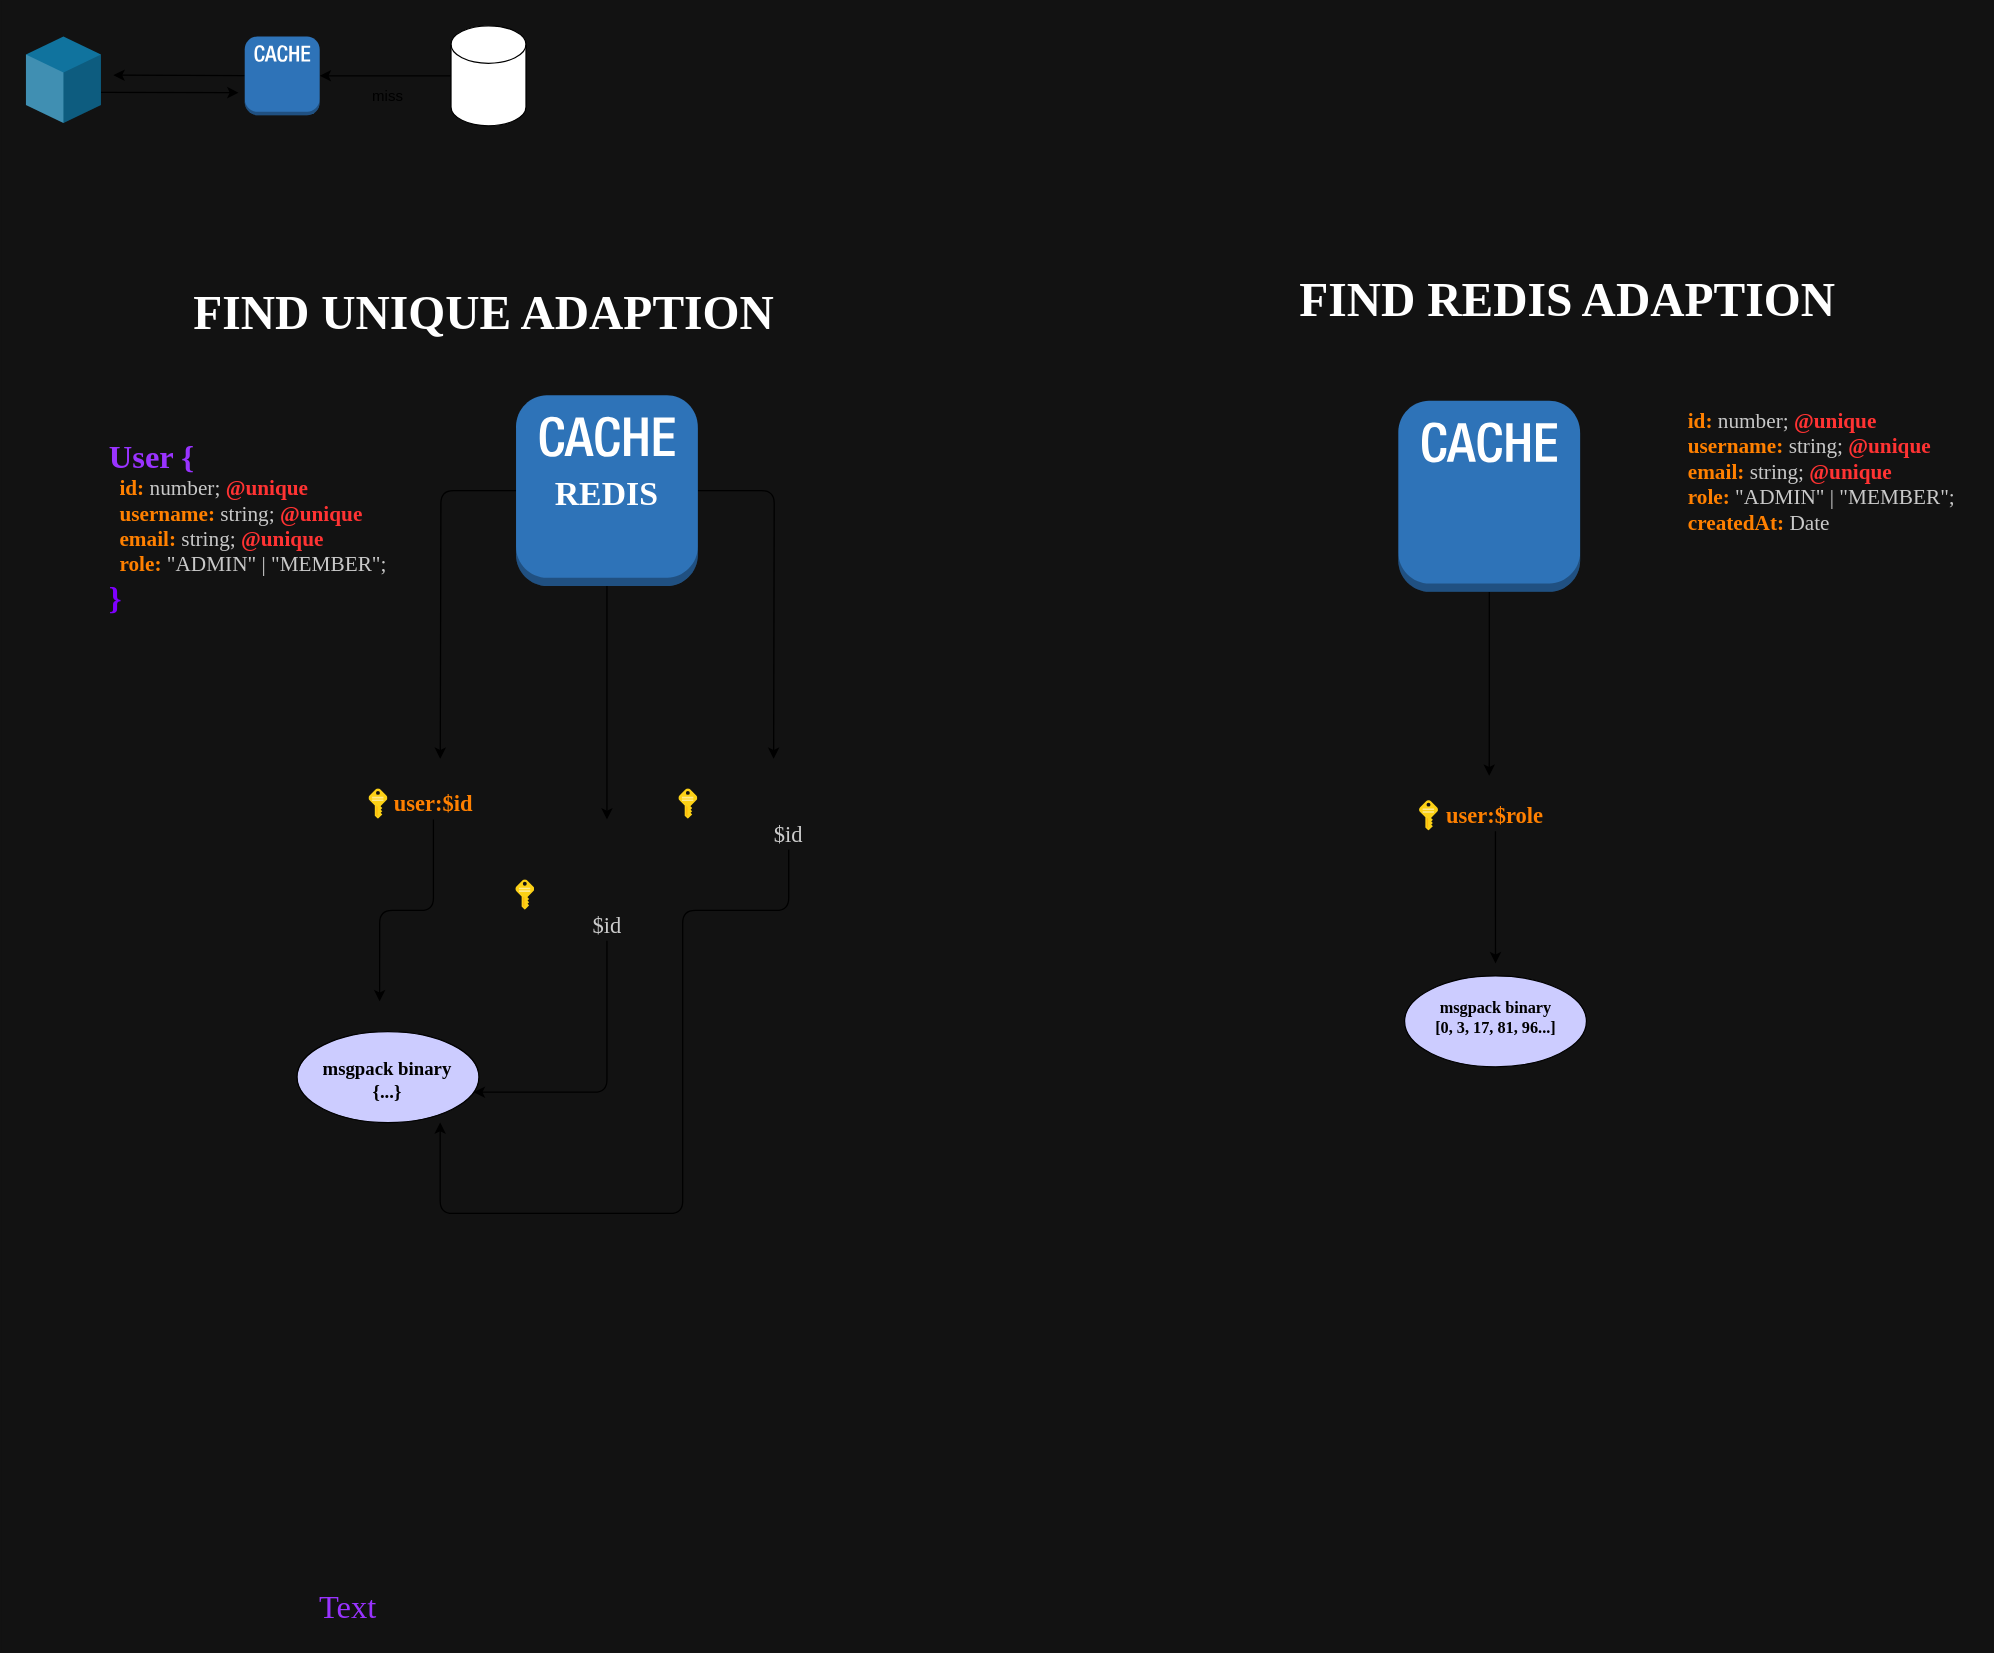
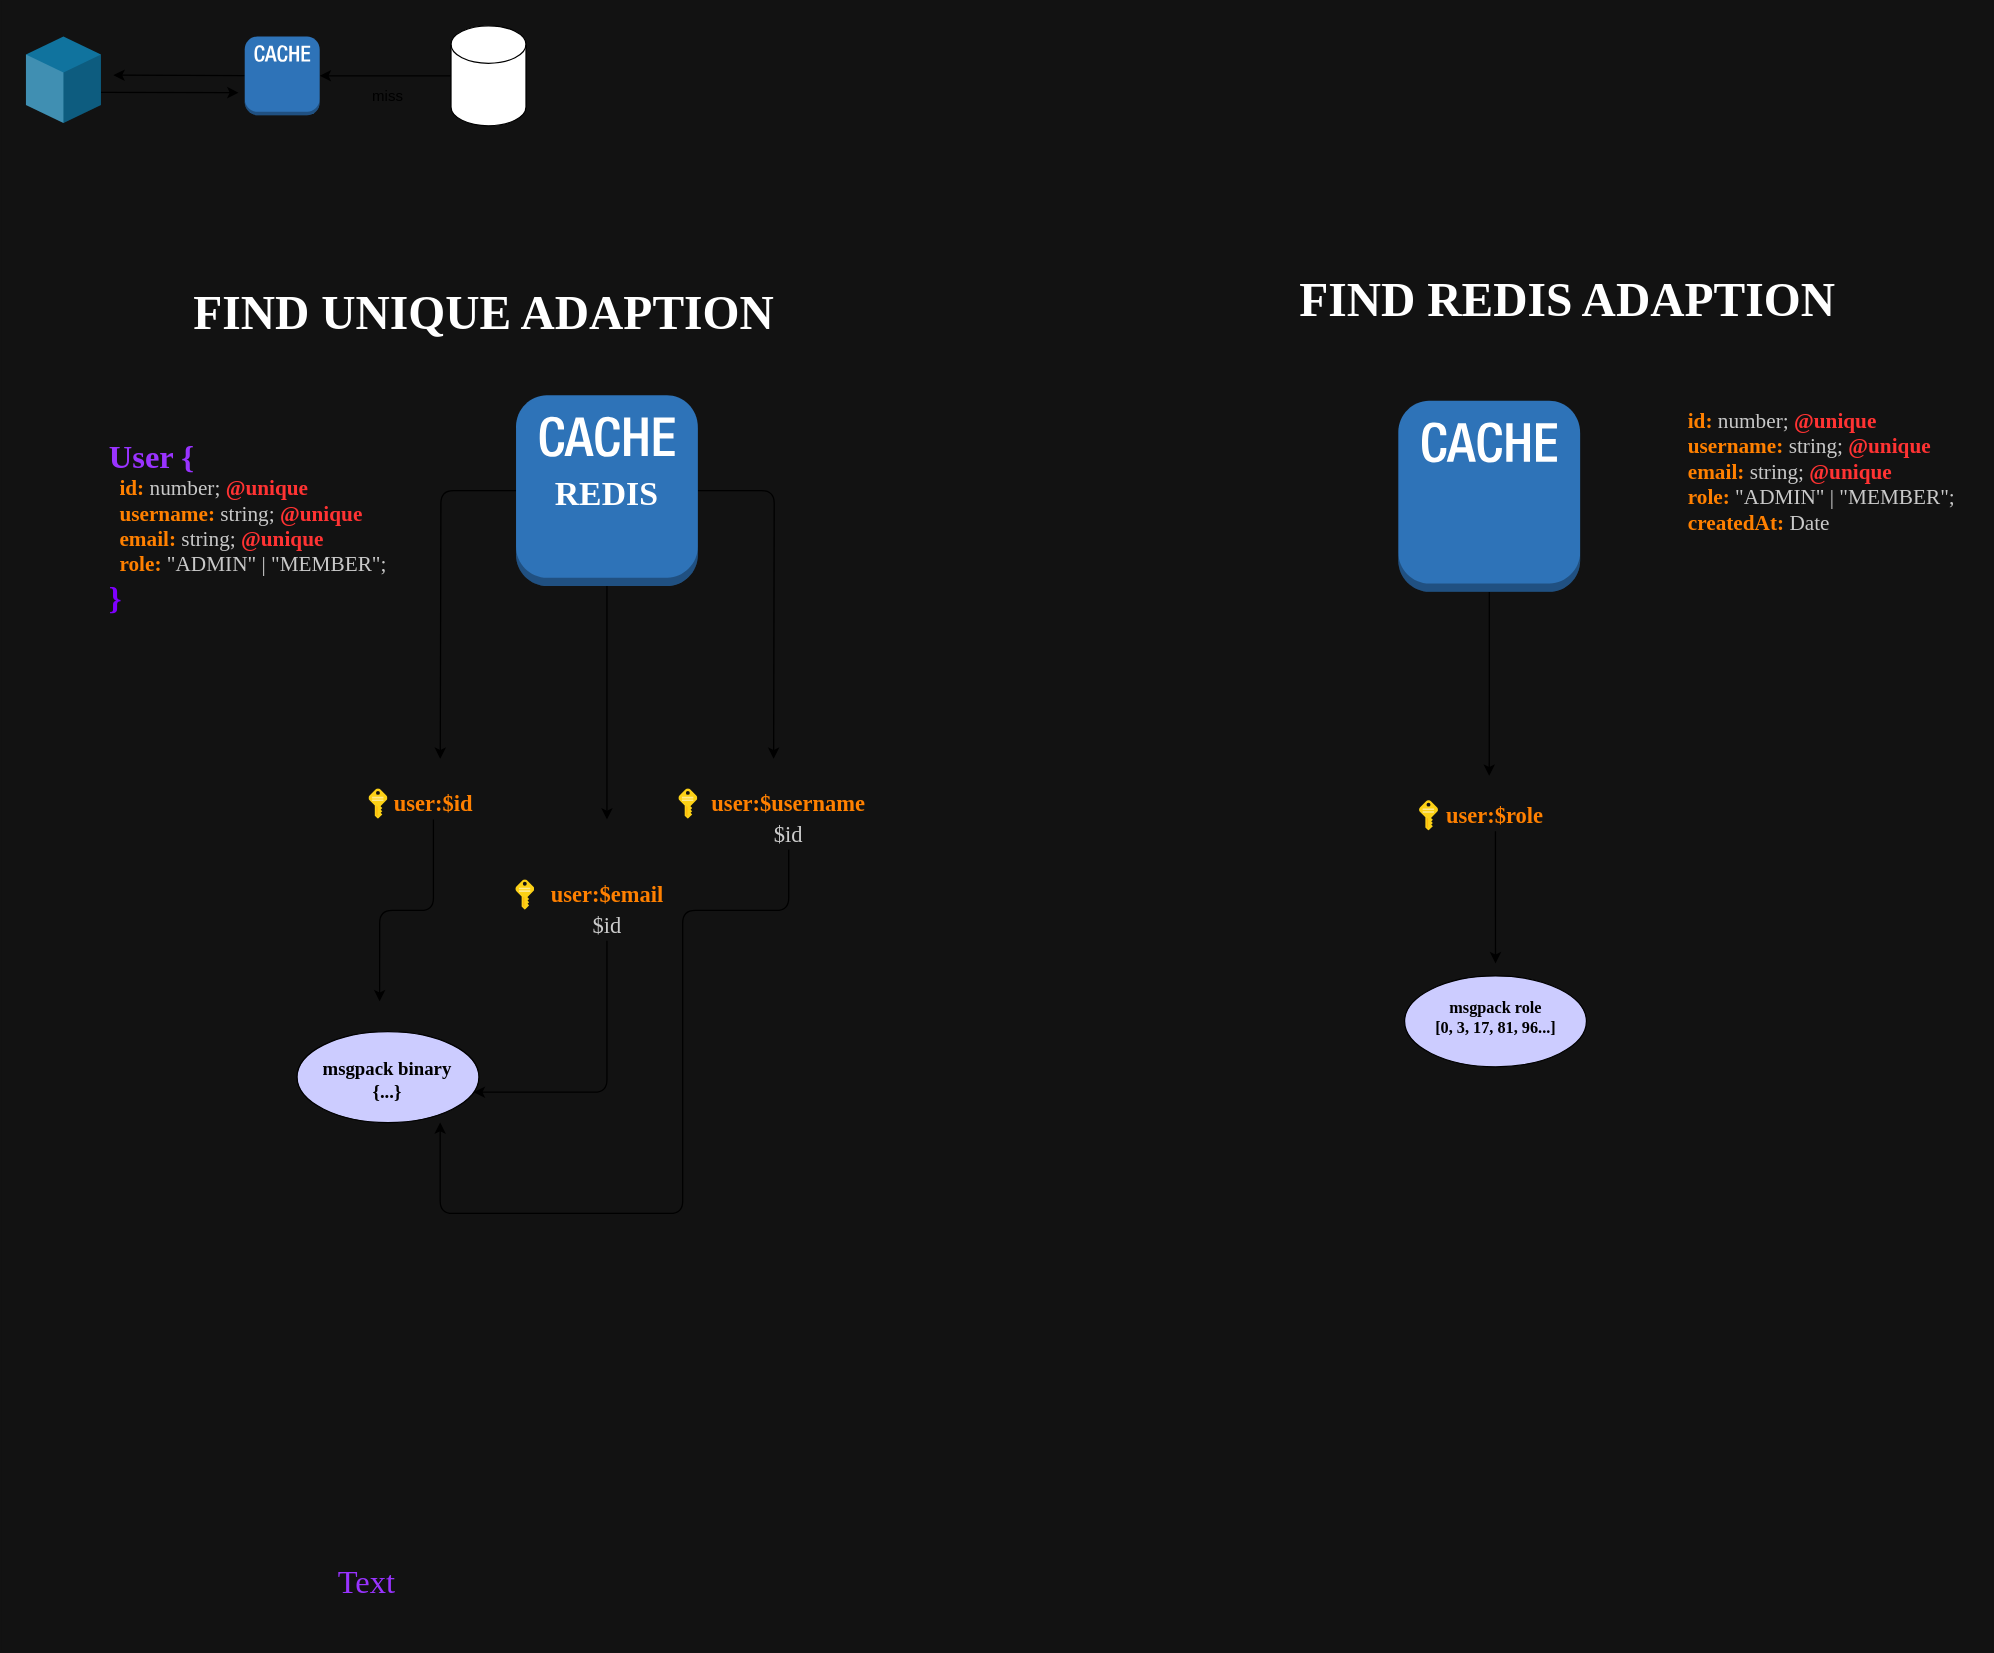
+ <mxCell id="26" value="user:$username" style="text;strokeColor=none;align=center;fillColor=none;html=1;verticalAlign=middle;whiteSpace=wrap;rounded=0;strokeWidth=1;fontSize=18;fontColor=#FF8000;fontFamily=Quicksand;fontSource=https%3A%2F%2Ffonts.googleapis.com%2Fcss%3Ffamily%3DQuicksand;fontStyle=1" parent="25" vertex="1"><mxGeometry width="121.212" height="24.242" as="geometry" /></mxCell>
+ <mxCell id="21" value="user:$email" style="text;strokeColor=none;align=center;fillColor=none;html=1;verticalAlign=middle;whiteSpace=wrap;rounded=0;strokeWidth=1;fontSize=18;fontColor=#FF8000;fontFamily=Quicksand;fontSource=https%3A%2F%2Ffonts.googleapis.com%2Fcss%3Ffamily%3DQuicksand;fontStyle=1" parent="20" vertex="1"><mxGeometry width="96.97" height="24.242" as="geometry" /></mxCell>
- <mxCell id="44" value="&lt;div style=&quot;text-align: center;&quot;&gt;&lt;span style=&quot;background-color: initial;&quot;&gt;msgpack binary&lt;/span&gt;&lt;/div&gt;&lt;div style=&quot;text-align: center;&quot;&gt;&lt;span style=&quot;background-color: initial;&quot;&gt;[0, 3, 17, 81, 96...]&lt;/span&gt;&lt;/div&gt;" style="text;strokeColor=none;align=left;fillColor=none;html=1;verticalAlign=top;whiteSpace=wrap;rounded=0;strokeWidth=1;fontSize=13;fontColor=#000000;fontFamily=Quicksand;fontSource=https%3A%2F%2Ffonts.googleapis.com%2Fcss%3Ffamily%3DQuicksand;fontStyle=1" parent="43" vertex="1"><mxGeometry width="101.54" height="50" as="geometry" /></mxCell>
+ <mxCell id="44" value="&lt;div style=&quot;text-align: center;&quot;&gt;&lt;span style=&quot;background-color: initial;&quot;&gt;msgpack role&lt;/span&gt;&lt;/div&gt;&lt;div style=&quot;text-align: center;&quot;&gt;&lt;span style=&quot;background-color: initial;&quot;&gt;[0, 3, 17, 81, 96...]&lt;/span&gt;&lt;/div&gt;" style="text;strokeColor=none;align=left;fillColor=none;html=1;verticalAlign=top;whiteSpace=wrap;rounded=0;strokeWidth=1;fontSize=13;fontColor=#000000;fontFamily=Quicksand;fontSource=https%3A%2F%2Ffonts.googleapis.com%2Fcss%3Ffamily%3DQuicksand;fontStyle=1" parent="43" vertex="1"><mxGeometry width="101.54" height="50" as="geometry" /></mxCell>
- <mxCell id="46" value="Text" style="text;strokeColor=none;align=center;fillColor=none;html=1;verticalAlign=middle;whiteSpace=wrap;rounded=0;labelBackgroundColor=none;strokeWidth=1;fontFamily=Quicksand;fontSource=https%3A%2F%2Ffonts.googleapis.com%2Fcss%3Ffamily%3DQuicksand;fontSize=26;fontColor=#9933FF;" parent="1" vertex="1"><mxGeometry x="248" y="1270" width="60" height="30" as="geometry" /></mxCell>
+ <mxCell id="46" value="Text" style="text;strokeColor=none;align=center;fillColor=none;html=1;verticalAlign=middle;whiteSpace=wrap;rounded=0;labelBackgroundColor=none;strokeWidth=1;fontFamily=Quicksand;fontSource=https%3A%2F%2Ffonts.googleapis.com%2Fcss%3Ffamily%3DQuicksand;fontSize=26;fontColor=#9933FF;" parent="1" vertex="1"><mxGeometry x="263" y="1250" width="60" height="30" as="geometry" /></mxCell>
